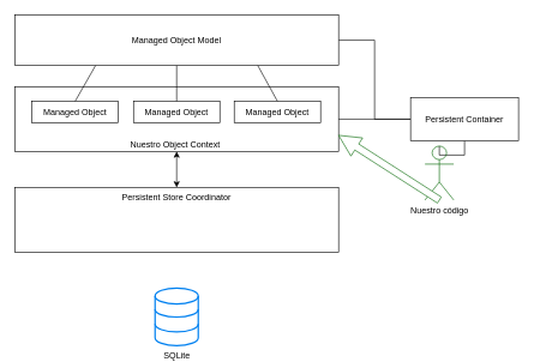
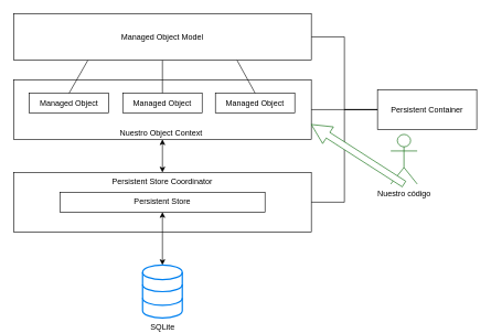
- <mxCell id="12" style="edgeStyle=orthogonalEdgeStyle;rounded=0;orthogonalLoop=1;jettySize=auto;html=1;startArrow=none;startFill=0;endArrow=none;endFill=0;" edge="1" parent="1" source="13" target="19"><mxGeometry relative="1" as="geometry" /></mxCell>
+ <mxCell id="12" style="edgeStyle=orthogonalEdgeStyle;rounded=0;orthogonalLoop=1;jettySize=auto;html=1;entryX=1;entryY=0.5;entryDx=0;entryDy=0;startArrow=none;startFill=0;endArrow=none;endFill=0;" edge="1" parent="1" source="13" target="2"><mxGeometry relative="1" as="geometry" /></mxCell>
+ <mxCell id="9" value="Persistent Store" style="rounded=0;whiteSpace=wrap;html=1;" vertex="1" parent="1"><mxGeometry x="90" y="290" width="310" height="30" as="geometry" /></mxCell>
+ <mxCell id="8" style="edgeStyle=none;rounded=0;orthogonalLoop=1;jettySize=auto;html=1;exitX=0.5;exitY=1;exitDx=0;exitDy=0;endArrow=classic;endFill=1;startArrow=classic;startFill=1;" edge="1" parent="1" source="9" target="10"><mxGeometry relative="1" as="geometry" /></mxCell>
